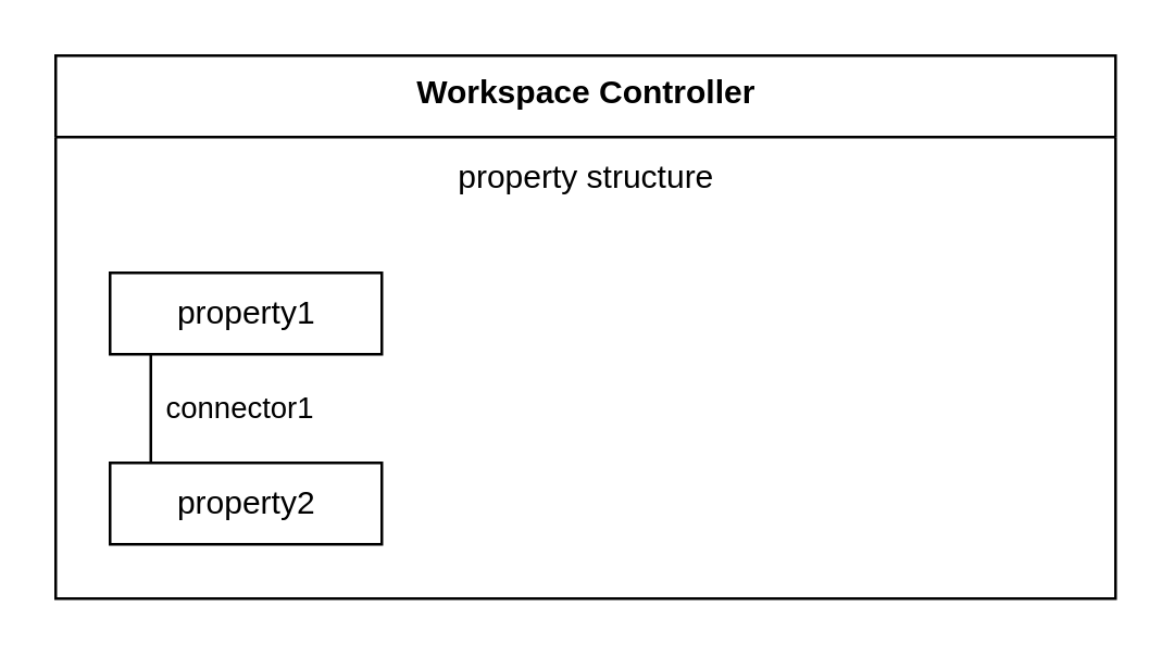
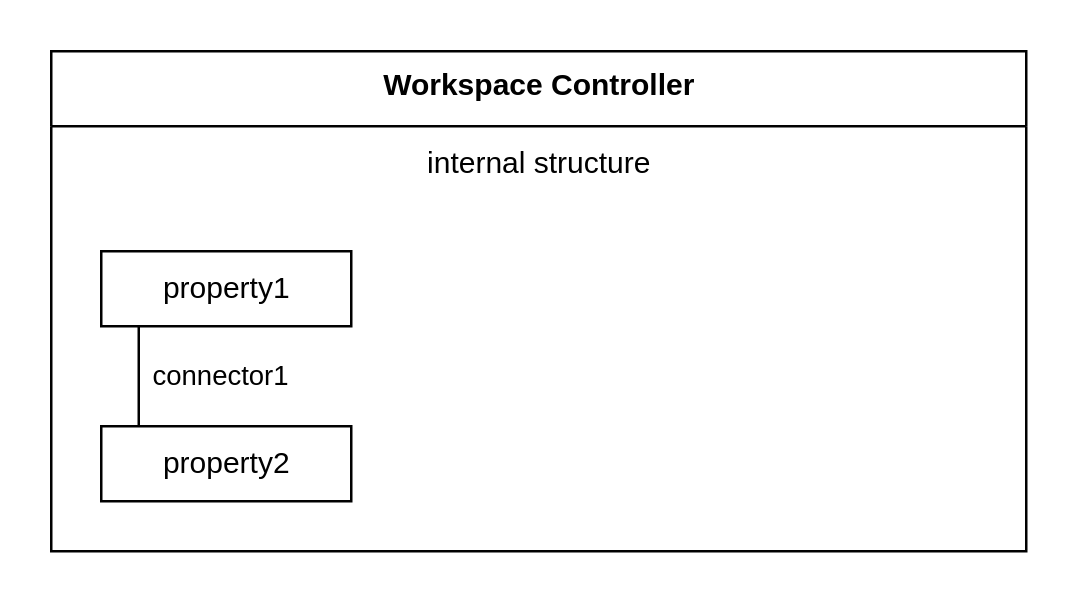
- <mxCell id="3" value="property structure" style="html=1;strokeColor=none;fillColor=none;align=center;verticalAlign=middle;spacingLeft=4;spacingRight=4;rotatable=0;points=[[0,0.5],[1,0.5]];resizeWidth=1;" vertex="1" parent="2"><mxGeometry y="30" width="390" height="30" as="geometry" /></mxCell>
+ <mxCell id="3" value="internal structure" style="html=1;strokeColor=none;fillColor=none;align=center;verticalAlign=middle;spacingLeft=4;spacingRight=4;rotatable=0;points=[[0,0.5],[1,0.5]];resizeWidth=1;" vertex="1" parent="2"><mxGeometry y="30" width="390" height="30" as="geometry" /></mxCell>
